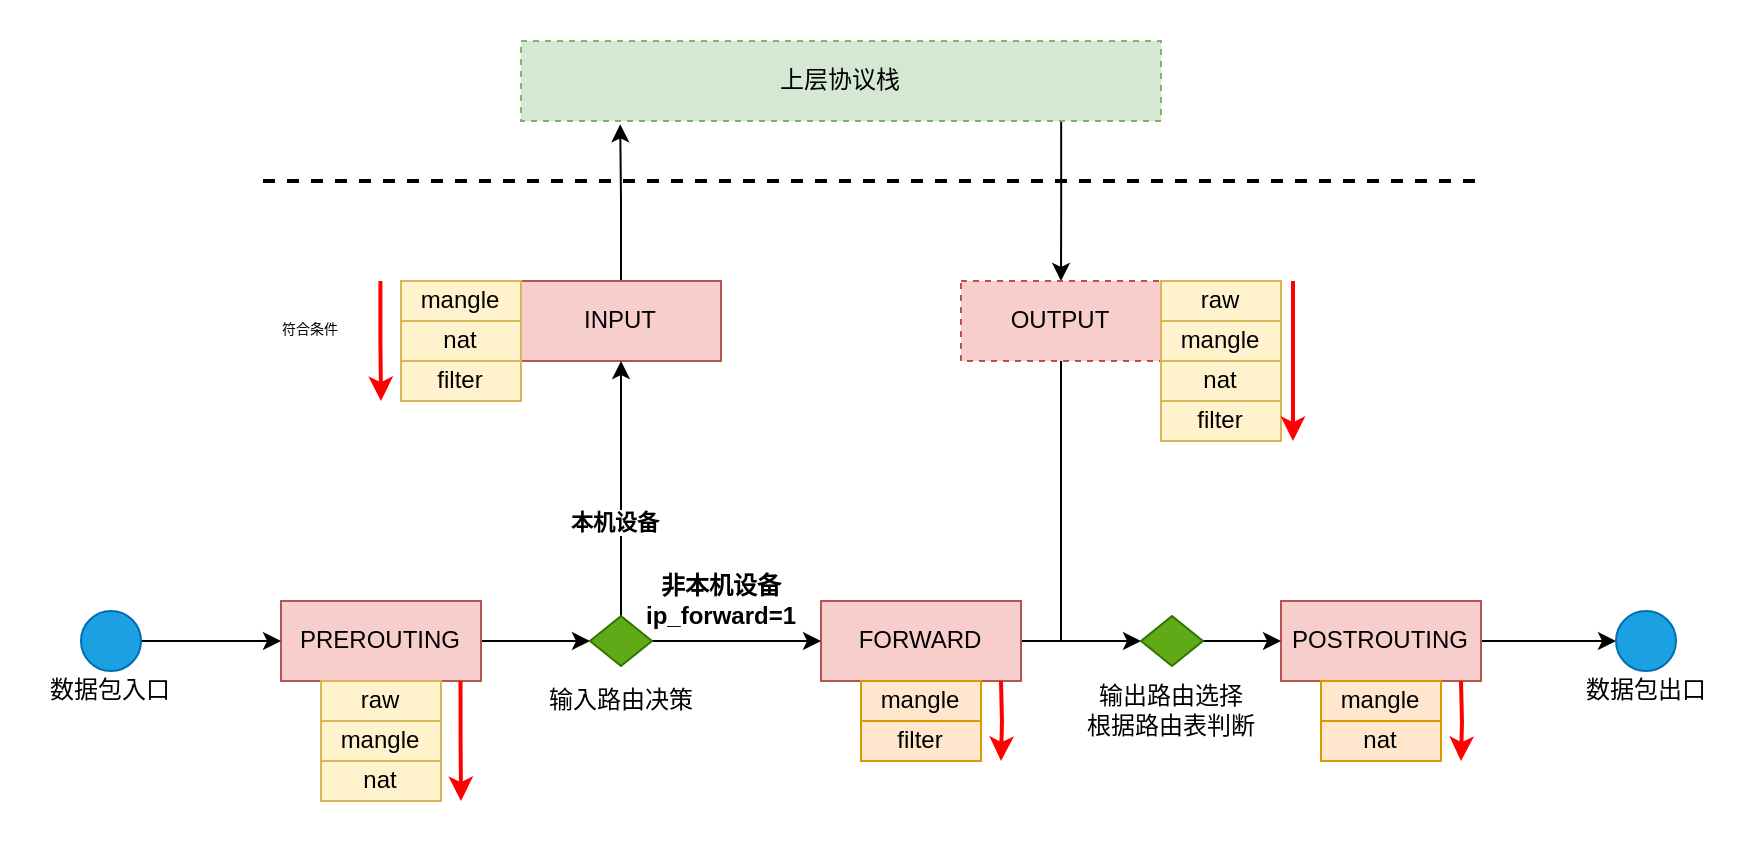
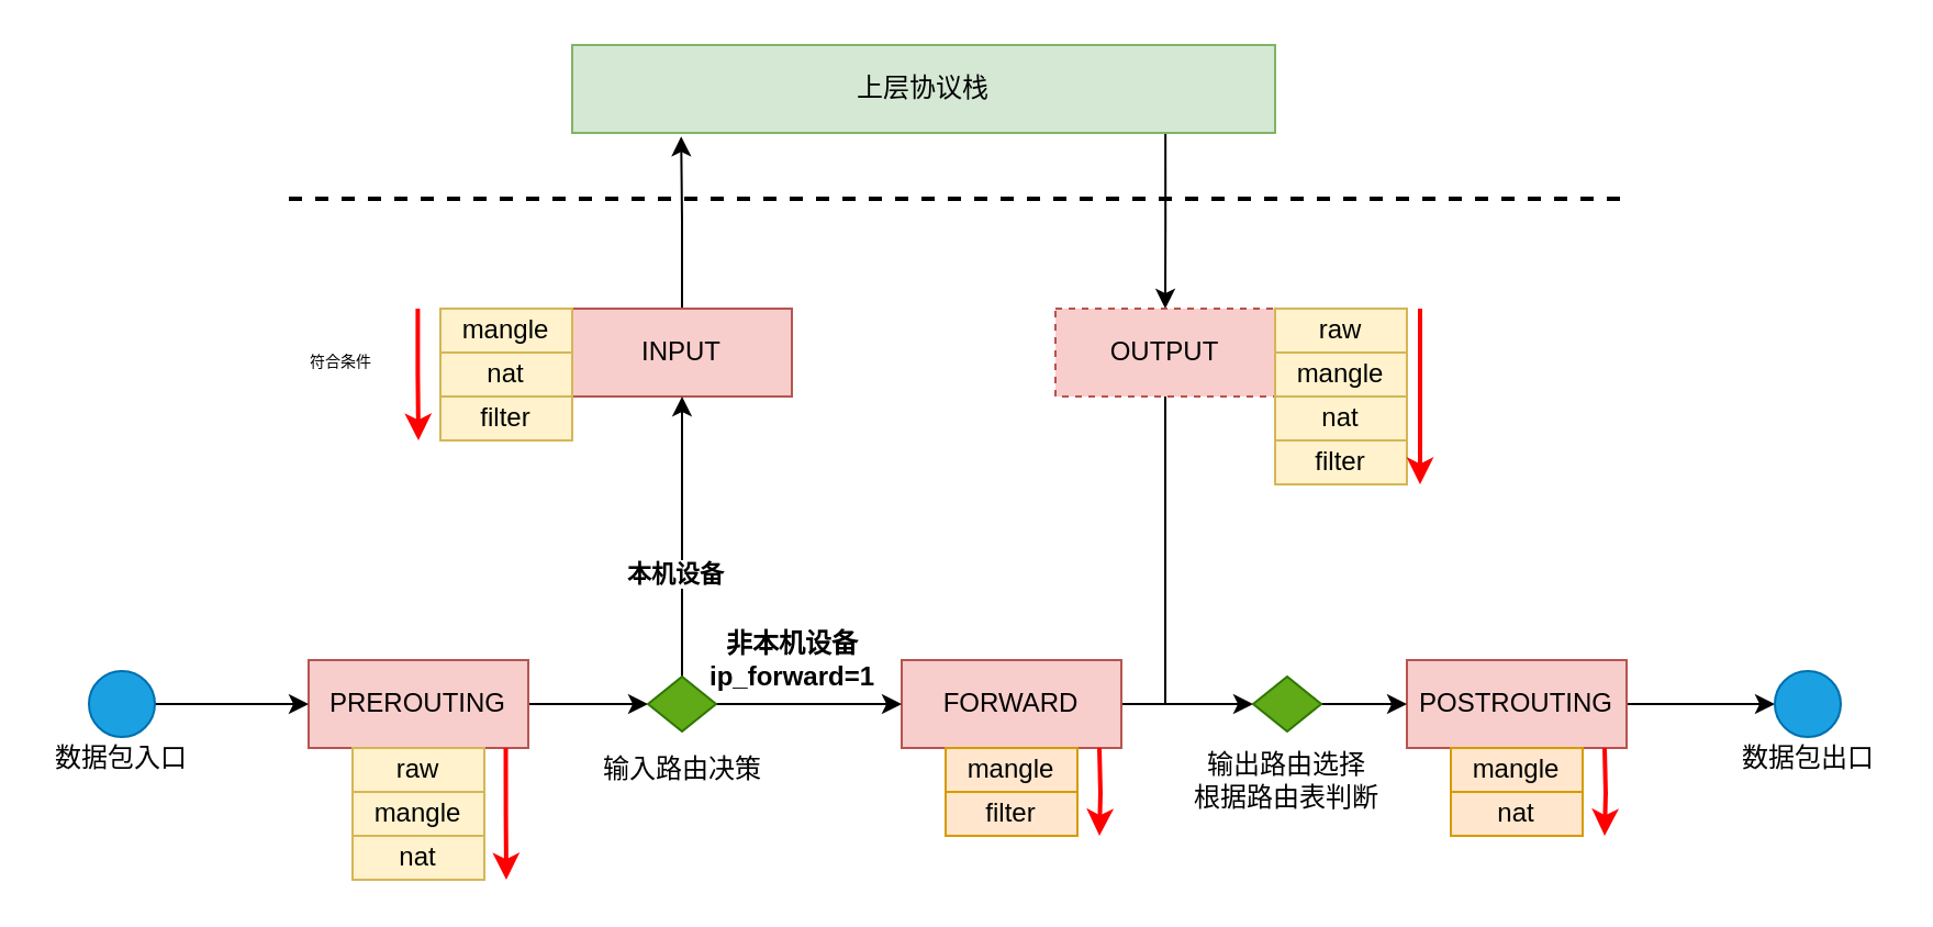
- <mxCell id="3" value="上层协议栈" style="rounded=0;whiteSpace=wrap;html=1;fillColor=#d5e8d4;strokeColor=#82b366;dashed=1;" parent="1" vertex="1"><mxGeometry x="260" y="20" width="320" height="40" as="geometry" /></mxCell>
+ <mxCell id="3" value="上层协议栈" style="rounded=0;whiteSpace=wrap;html=1;fillColor=#d5e8d4;strokeColor=#82b366;" parent="1" vertex="1"><mxGeometry x="260" y="20" width="320" height="40" as="geometry" /></mxCell>
